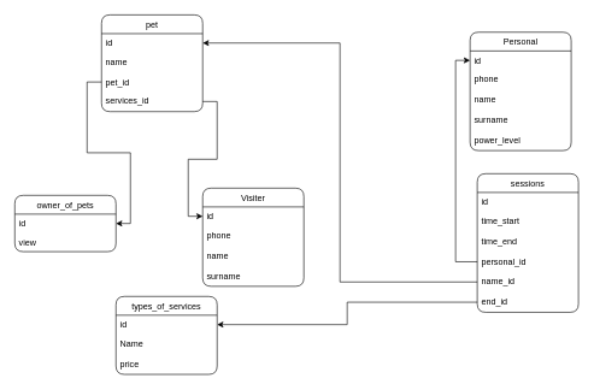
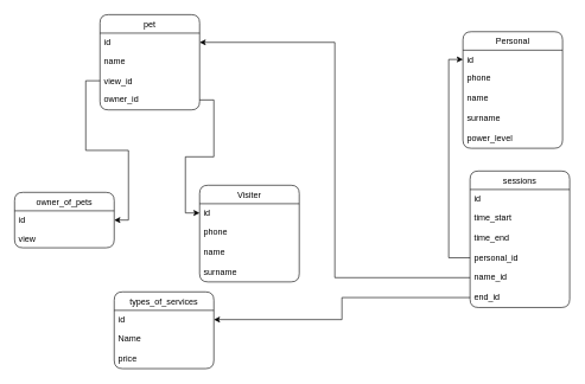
- <mxCell id="30" value="pet_id" style="text;strokeColor=none;fillColor=none;align=left;verticalAlign=top;spacingLeft=4;spacingRight=4;overflow=hidden;rotatable=0;points=[[0,0.5],[1,0.5]];portConstraint=eastwest;rounded=1;sketch=0;" vertex="1" parent="27"><mxGeometry y="80" width="140" height="26" as="geometry" /></mxCell>
+ <mxCell id="30" value="view_id" style="text;strokeColor=none;fillColor=none;align=left;verticalAlign=top;spacingLeft=4;spacingRight=4;overflow=hidden;rotatable=0;points=[[0,0.5],[1,0.5]];portConstraint=eastwest;rounded=1;sketch=0;" vertex="1" parent="27"><mxGeometry y="80" width="140" height="26" as="geometry" /></mxCell>
- <mxCell id="31" value="services_id" style="text;strokeColor=none;fillColor=none;align=left;verticalAlign=top;spacingLeft=4;spacingRight=4;overflow=hidden;rotatable=0;points=[[0,0.5],[1,0.5]];portConstraint=eastwest;rounded=1;sketch=0;" vertex="1" parent="27"><mxGeometry y="106" width="140" height="28" as="geometry" /></mxCell>
+ <mxCell id="31" value="owner_id" style="text;strokeColor=none;fillColor=none;align=left;verticalAlign=top;spacingLeft=4;spacingRight=4;overflow=hidden;rotatable=0;points=[[0,0.5],[1,0.5]];portConstraint=eastwest;rounded=1;sketch=0;" vertex="1" parent="27"><mxGeometry y="106" width="140" height="28" as="geometry" /></mxCell>
